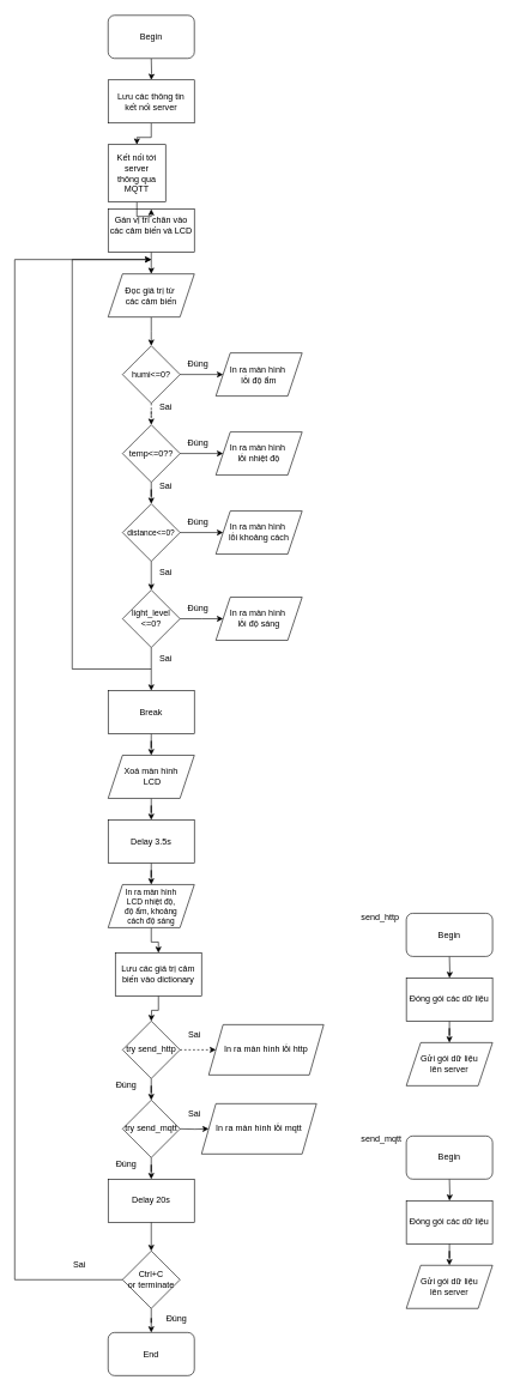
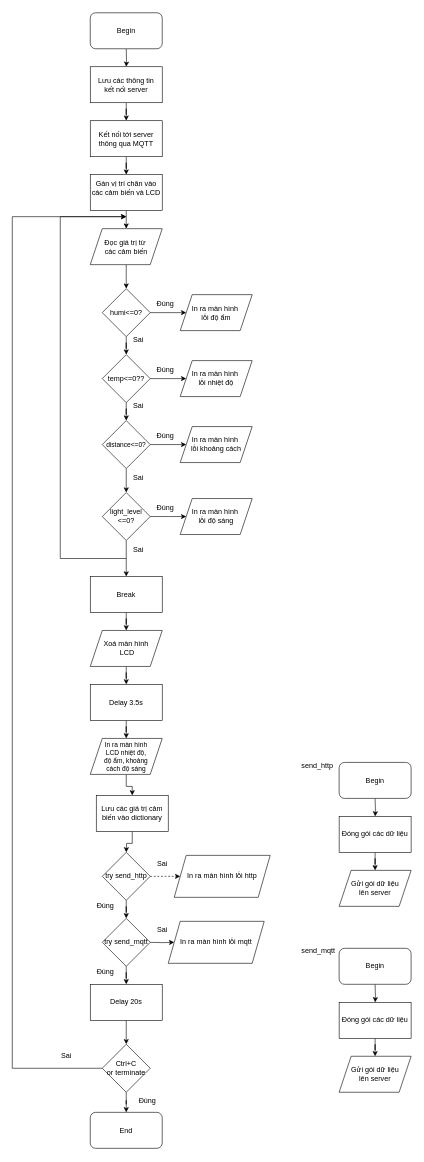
- <mxCell id="20" value="Kết nối tới server&lt;div&gt;thông qua MQTT&lt;/div&gt;" style="rounded=0;whiteSpace=wrap;html=1;" parent="1" vertex="1"><mxGeometry x="150" y="200" width="80" height="80" as="geometry" /></mxCell>
+ <mxCell id="20" value="Kết nối tới server&lt;div&gt;thông qua MQTT&lt;/div&gt;" style="rounded=0;whiteSpace=wrap;html=1;" parent="1" vertex="1"><mxGeometry x="150" y="200" width="120" height="60" as="geometry" /></mxCell>
- <mxCell id="29" value="" style="edgeStyle=orthogonalEdgeStyle;rounded=0;orthogonalLoop=1;jettySize=auto;html=1;dashed=1;" parent="1" source="30" target="32" edge="1"><mxGeometry relative="1" as="geometry" /></mxCell>
+ <mxCell id="29" value="" style="edgeStyle=orthogonalEdgeStyle;rounded=0;orthogonalLoop=1;jettySize=auto;html=1;" parent="1" source="30" target="32" edge="1"><mxGeometry relative="1" as="geometry" /></mxCell>
